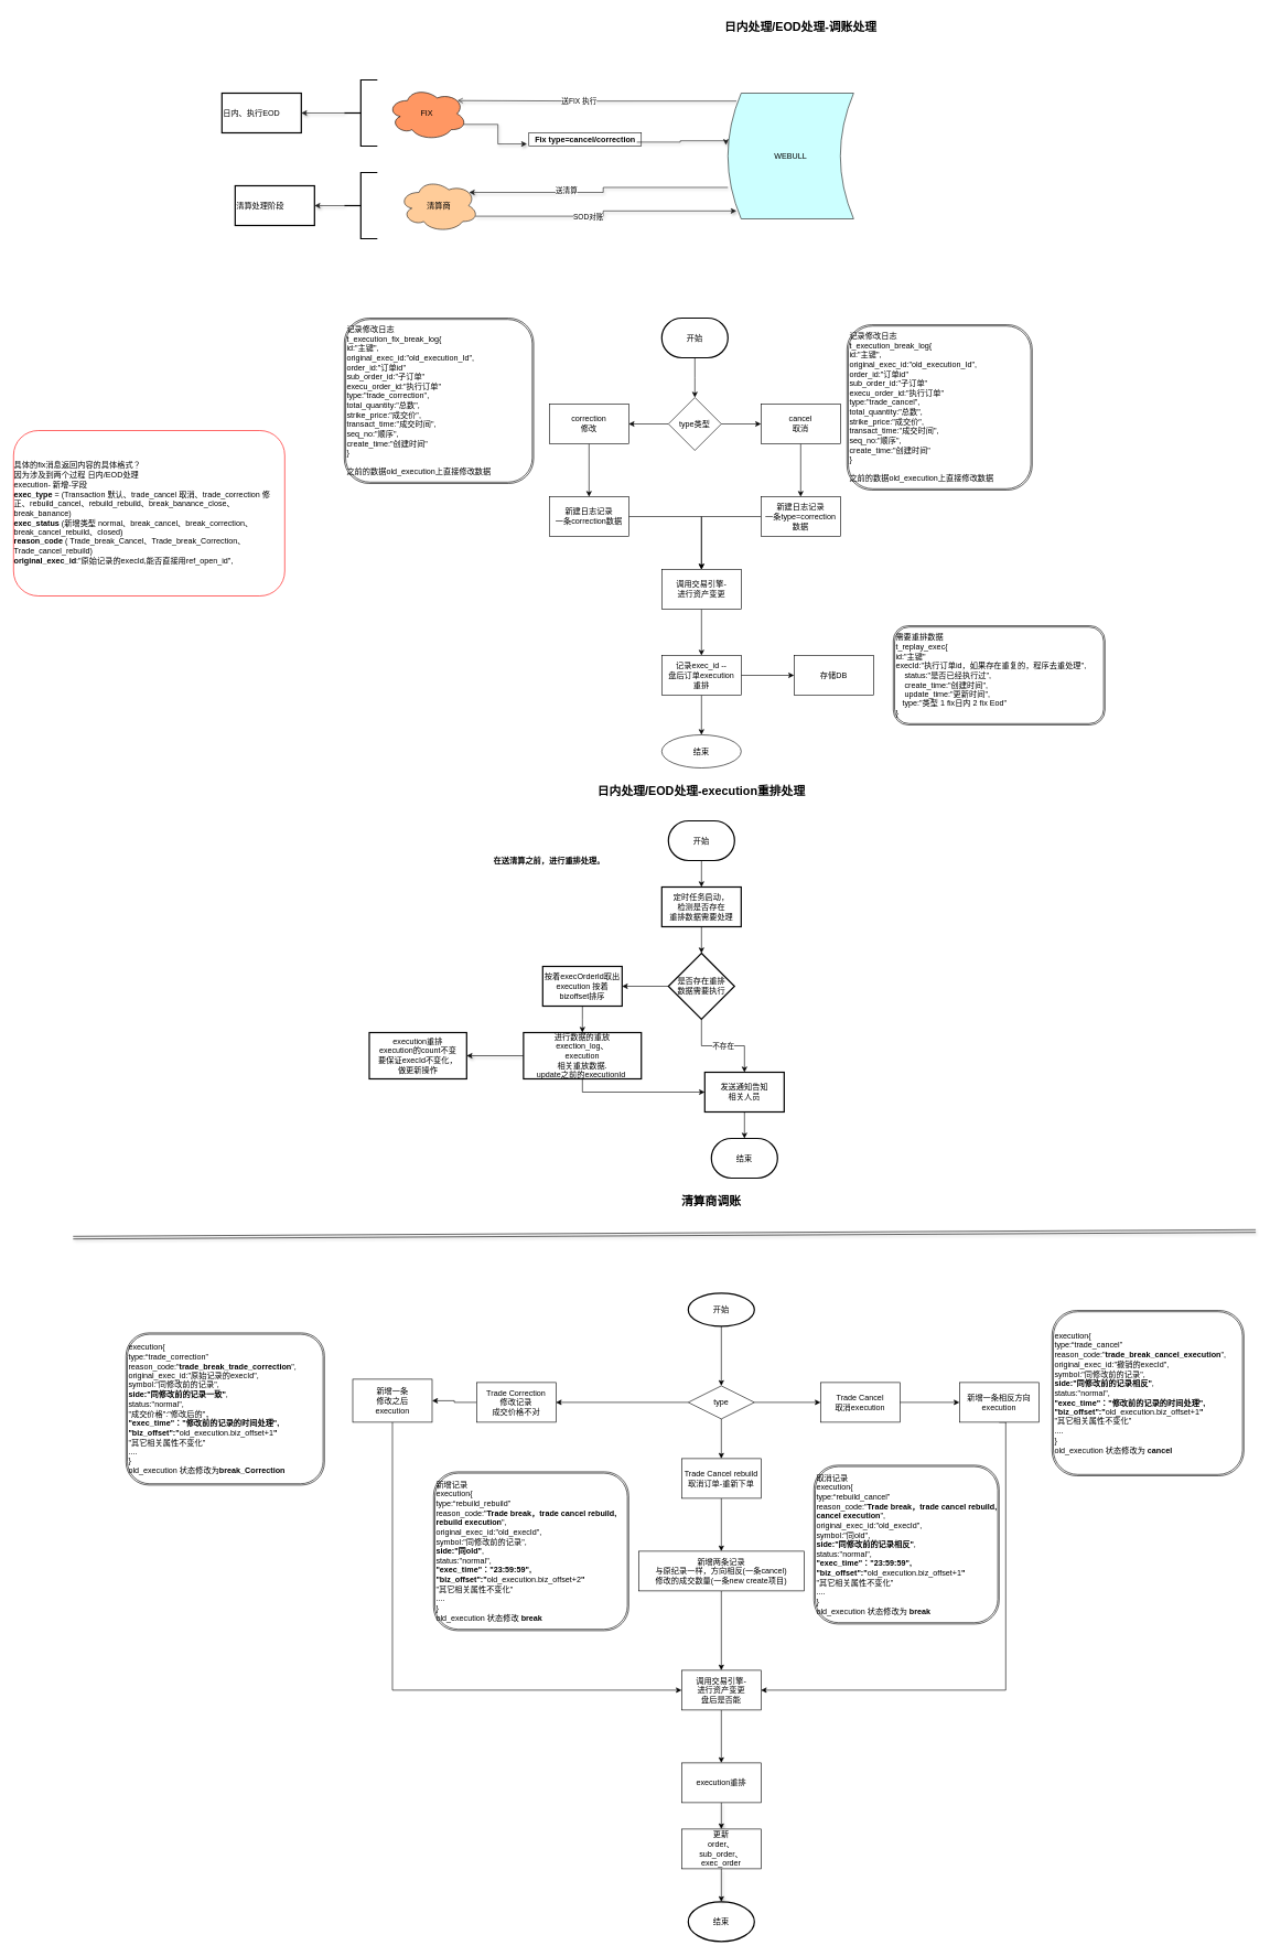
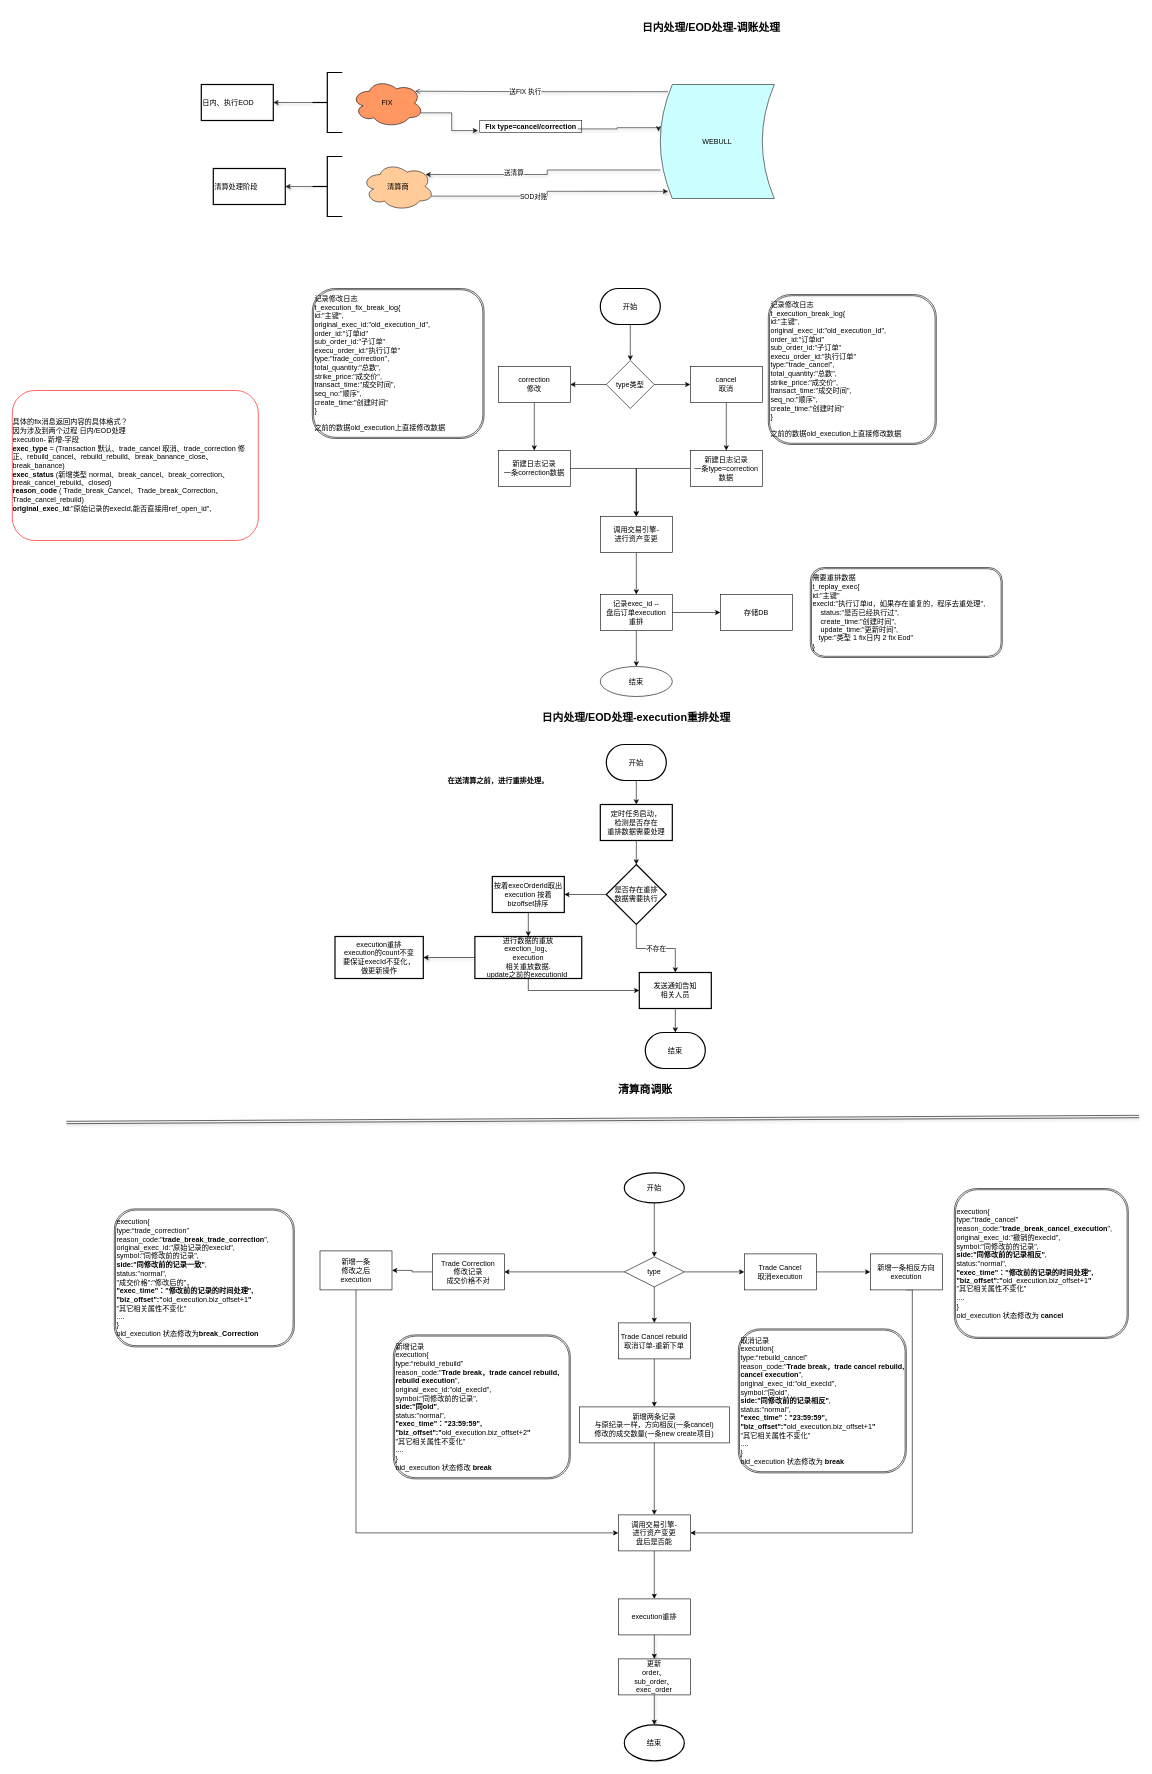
- <mxCell id="2" value="&lt;font style=&quot;font-size: 18px&quot;&gt;&lt;b&gt;日内处理/EOD处理-调账处理&lt;/b&gt;&lt;/font&gt;" style="text;html=1;strokeColor=none;fillColor=none;align=center;verticalAlign=middle;whiteSpace=wrap;rounded=0;" parent="1" vertex="1"><mxGeometry x="1080" y="20" width="260" height="40" as="geometry" /></mxCell>
+ <mxCell id="2" value="&lt;font style=&quot;font-size: 18px&quot;&gt;&lt;b&gt;日内处理/EOD处理-调账处理&lt;/b&gt;&lt;/font&gt;" style="text;html=1;strokeColor=none;fillColor=none;align=center;verticalAlign=middle;whiteSpace=wrap;rounded=0;" parent="1" vertex="1"><mxGeometry x="1055" y="25" width="260" height="40" as="geometry" /></mxCell>
